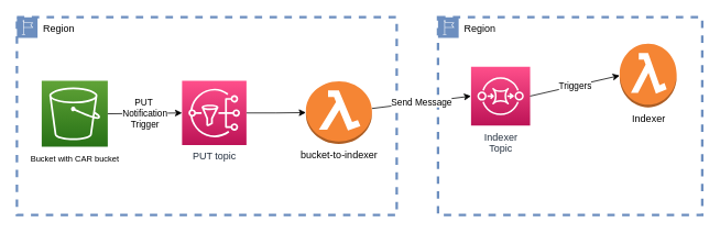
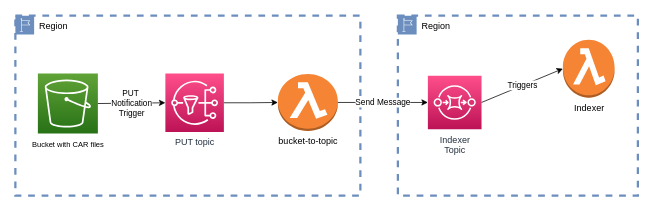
- <mxCell id="6" value="Indexer&lt;br&gt;Topic" style="sketch=0;points=[[0,0,0],[0.25,0,0],[0.5,0,0],[0.75,0,0],[1,0,0],[0,1,0],[0.25,1,0],[0.5,1,0],[0.75,1,0],[1,1,0],[0,0.25,0],[0,0.5,0],[0,0.75,0],[1,0.25,0],[1,0.5,0],[1,0.75,0]];outlineConnect=0;fontColor=#232F3E;gradientColor=#FF4F8B;gradientDirection=north;fillColor=#BC1356;strokeColor=#ffffff;dashed=0;verticalLabelPosition=bottom;verticalAlign=top;align=center;html=1;fontSize=12;fontStyle=0;aspect=fixed;shape=mxgraph.aws4.resourceIcon;resIcon=mxgraph.aws4.sqs;" parent="1" vertex="1"><mxGeometry x="570" y="80" width="71.55" height="71.55" as="geometry" /></mxCell>
+ <mxCell id="6" value="Indexer&lt;br&gt;Topic" style="sketch=0;points=[[0,0,0],[0.25,0,0],[0.5,0,0],[0.75,0,0],[1,0,0],[0,1,0],[0.25,1,0],[0.5,1,0],[0.75,1,0],[1,1,0],[0,0.25,0],[0,0.5,0],[0,0.75,0],[1,0.25,0],[1,0.5,0],[1,0.75,0]];outlineConnect=0;fontColor=#232F3E;gradientColor=#FF4F8B;gradientDirection=north;fillColor=#BC1356;strokeColor=#ffffff;dashed=0;verticalLabelPosition=bottom;verticalAlign=top;align=center;html=1;fontSize=12;fontStyle=0;aspect=fixed;shape=mxgraph.aws4.resourceIcon;resIcon=mxgraph.aws4.sqs;" parent="1" vertex="1"><mxGeometry x="570" y="100" width="71.55" height="71.55" as="geometry" /></mxCell>
- <mxCell id="5" value="bucket-to-indexer&lt;br&gt;" style="outlineConnect=0;dashed=0;verticalLabelPosition=bottom;verticalAlign=top;align=center;html=1;shape=mxgraph.aws3.lambda_function;fillColor=#F58534;gradientColor=none;" parent="1" vertex="1"><mxGeometry x="370" y="97.78" width="80" height="76" as="geometry" /></mxCell>
+ <mxCell id="5" value="bucket-to-topic&lt;br&gt;" style="outlineConnect=0;dashed=0;verticalLabelPosition=bottom;verticalAlign=top;align=center;html=1;shape=mxgraph.aws3.lambda_function;fillColor=#F58534;gradientColor=none;" parent="1" vertex="1"><mxGeometry x="370" y="97.78" width="80" height="76" as="geometry" /></mxCell>
- <mxCell id="4" value="&lt;font color=&quot;#000000&quot;&gt;&lt;span style=&quot;font-size: 10px&quot;&gt;Bucket with CAR bucket&lt;/span&gt;&lt;/font&gt;" style="sketch=0;points=[[0,0,0],[0.25,0,0],[0.5,0,0],[0.75,0,0],[1,0,0],[0,1,0],[0.25,1,0],[0.5,1,0],[0.75,1,0],[1,1,0],[0,0.25,0],[0,0.5,0],[0,0.75,0],[1,0.25,0],[1,0.5,0],[1,0.75,0]];outlineConnect=0;fontColor=#232F3E;gradientColor=#60A337;gradientDirection=north;fillColor=#277116;strokeColor=#ffffff;dashed=0;verticalLabelPosition=bottom;verticalAlign=top;align=center;html=1;fontSize=12;fontStyle=0;aspect=fixed;shape=mxgraph.aws4.resourceIcon;resIcon=mxgraph.aws4.s3;" parent="1" vertex="1"><mxGeometry x="50" y="97.21" width="80" height="80" as="geometry" /></mxCell>
+ <mxCell id="4" value="&lt;font color=&quot;#000000&quot;&gt;&lt;span style=&quot;font-size: 10px&quot;&gt;Bucket with CAR files&lt;/span&gt;&lt;/font&gt;" style="sketch=0;points=[[0,0,0],[0.25,0,0],[0.5,0,0],[0.75,0,0],[1,0,0],[0,1,0],[0.25,1,0],[0.5,1,0],[0.75,1,0],[1,1,0],[0,0.25,0],[0,0.5,0],[0,0.75,0],[1,0.25,0],[1,0.5,0],[1,0.75,0]];outlineConnect=0;fontColor=#232F3E;gradientColor=#60A337;gradientDirection=north;fillColor=#277116;strokeColor=#ffffff;dashed=0;verticalLabelPosition=bottom;verticalAlign=top;align=center;html=1;fontSize=12;fontStyle=0;aspect=fixed;shape=mxgraph.aws4.resourceIcon;resIcon=mxgraph.aws4.s3;" parent="1" vertex="1"><mxGeometry x="50" y="97.21" width="80" height="80" as="geometry" /></mxCell>
